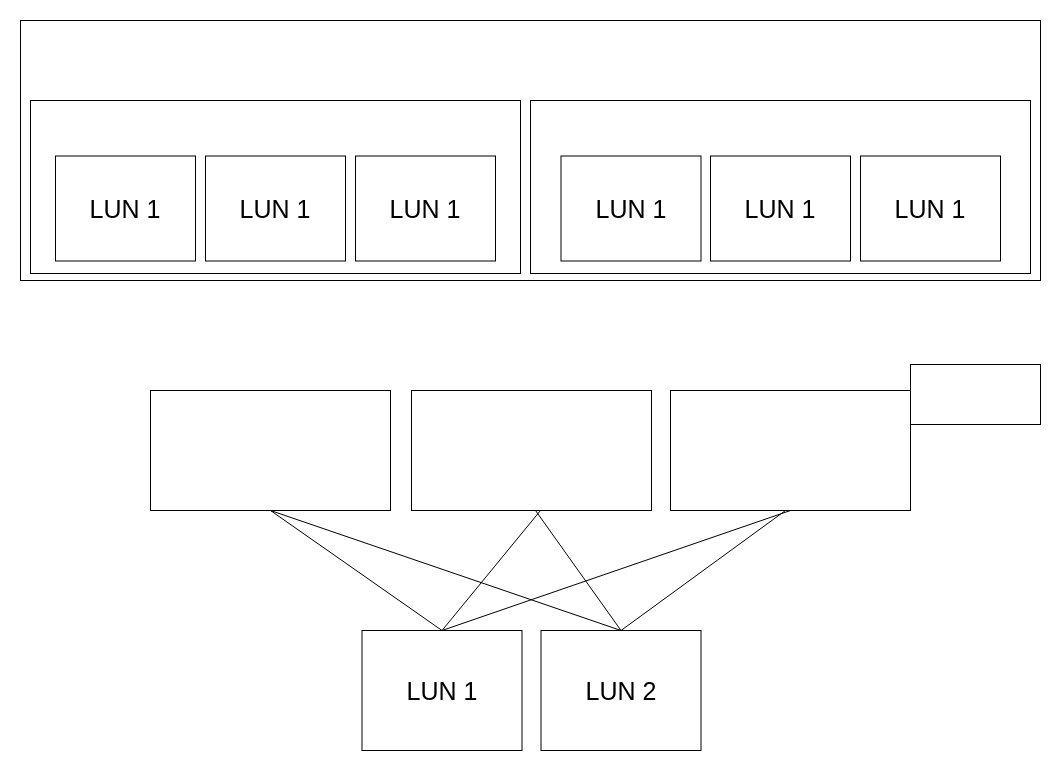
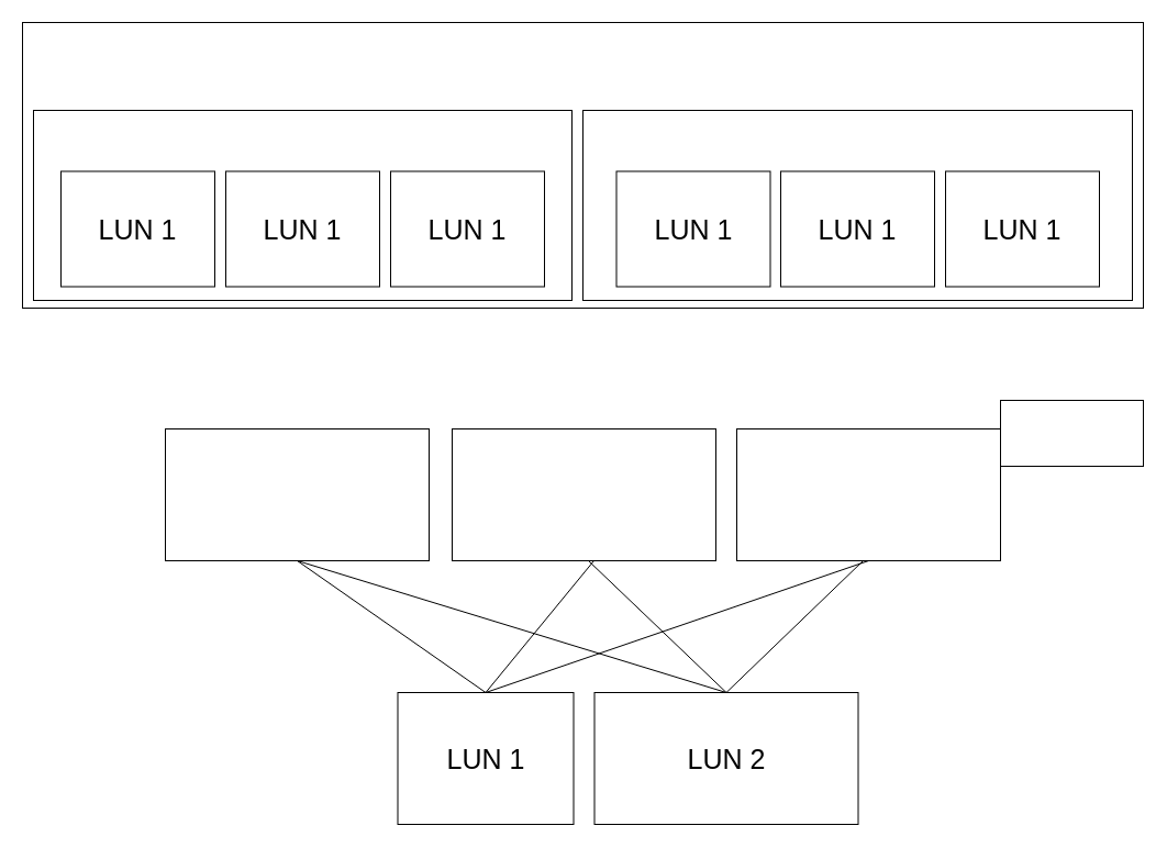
- <mxCell id="6" value="&lt;font style=&quot;font-size: 25px;&quot;&gt;LUN 2&lt;/font&gt;" style="rounded=0;whiteSpace=wrap;html=1;" vertex="1" parent="1"><mxGeometry x="540.5" y="630" width="160" height="120" as="geometry" /></mxCell>
+ <mxCell id="6" value="&lt;font style=&quot;font-size: 25px;&quot;&gt;LUN 2&lt;/font&gt;" style="rounded=0;whiteSpace=wrap;html=1;" vertex="1" parent="1"><mxGeometry x="540.5" y="630" width="240" height="120" as="geometry" /></mxCell>
